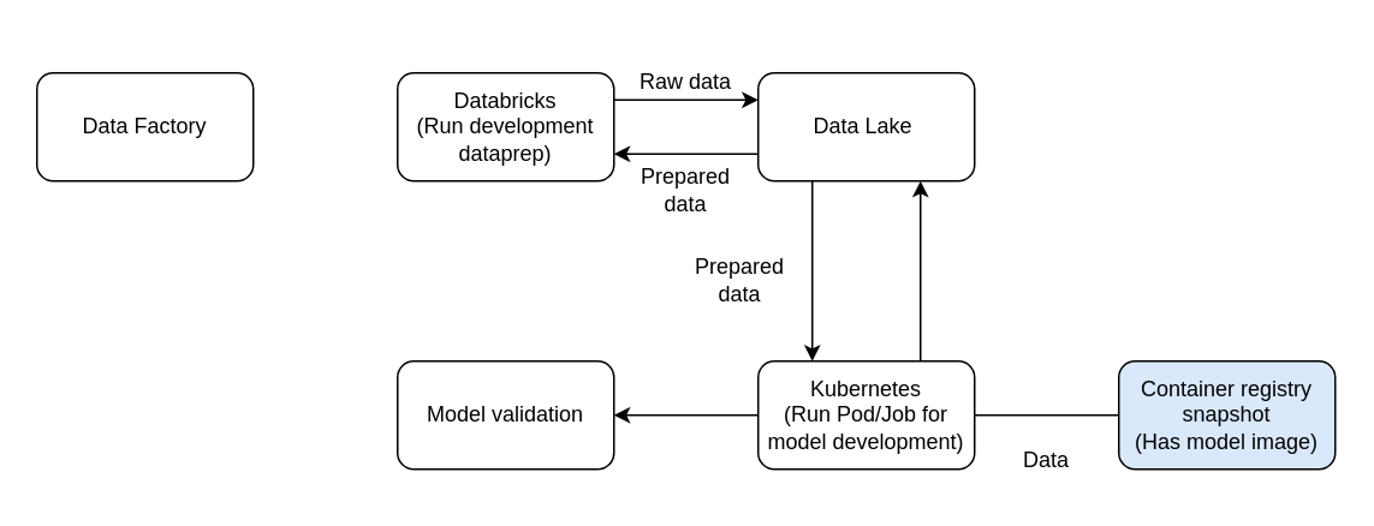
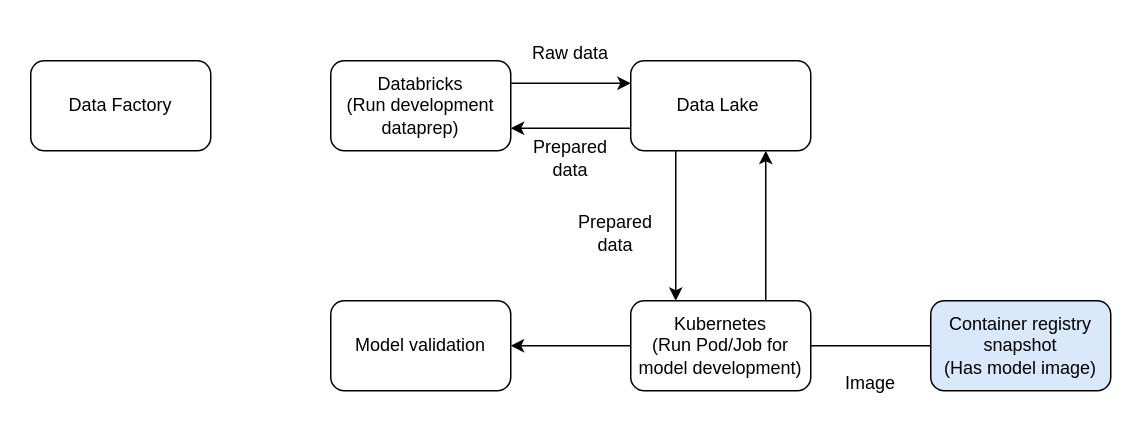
- <mxCell id="12" value="Raw data" style="text;html=1;strokeColor=none;fillColor=none;align=center;verticalAlign=middle;whiteSpace=wrap;rounded=0;" parent="1" vertex="1"><mxGeometry x="350" y="30" width="60" height="30" as="geometry" /></mxCell>
+ <mxCell id="12" value="Raw data" style="text;html=1;strokeColor=none;fillColor=none;align=center;verticalAlign=middle;whiteSpace=wrap;rounded=0;" parent="1" vertex="1"><mxGeometry x="350" y="20" width="60" height="30" as="geometry" /></mxCell>
- <mxCell id="15" value="Data" style="text;html=1;strokeColor=none;fillColor=none;align=center;verticalAlign=middle;whiteSpace=wrap;rounded=0;" parent="1" vertex="1"><mxGeometry x="550" y="240" width="60" height="30" as="geometry" /></mxCell>
+ <mxCell id="15" value="Image" style="text;html=1;strokeColor=none;fillColor=none;align=center;verticalAlign=middle;whiteSpace=wrap;rounded=0;" parent="1" vertex="1"><mxGeometry x="550" y="240" width="60" height="30" as="geometry" /></mxCell>
